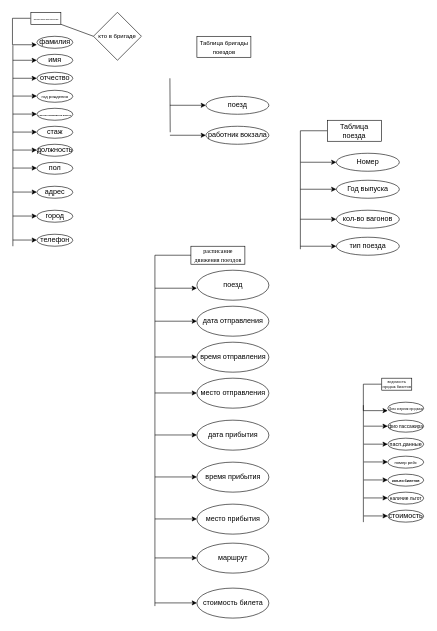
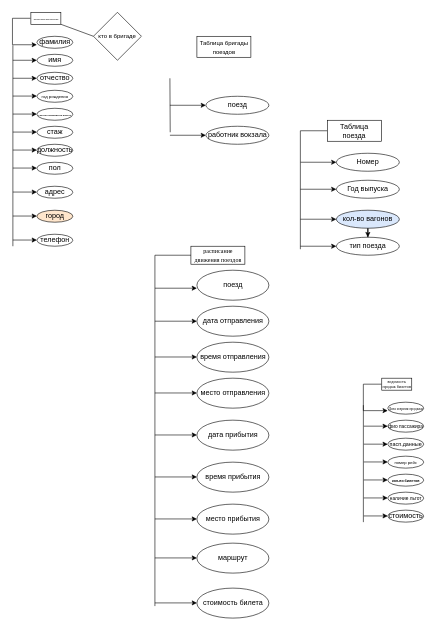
- <mxCell id="9" value="город" style="ellipse;whiteSpace=wrap;html=1;" vertex="1" parent="1"><mxGeometry x="60.69" y="350" width="60" height="20" as="geometry" /></mxCell>
+ <mxCell id="9" value="город" style="ellipse;whiteSpace=wrap;html=1;fillColor=#ffe6cc;" vertex="1" parent="1"><mxGeometry x="60.69" y="350" width="60" height="20" as="geometry" /></mxCell>
- <mxCell id="51" value="кол-во вагонов" style="ellipse;whiteSpace=wrap;html=1;" vertex="1" parent="1"><mxGeometry x="560" y="350" width="105" height="30" as="geometry" /></mxCell>
+ <mxCell id="51" value="кол-во вагонов" style="ellipse;whiteSpace=wrap;html=1;fillColor=#dae8fc;" vertex="1" parent="1"><mxGeometry x="560" y="350" width="105" height="30" as="geometry" /></mxCell>
+ <mxCell id="50" value="" style="edgeStyle=orthogonalEdgeStyle;rounded=0;orthogonalLoop=1;jettySize=auto;html=1;" edge="1" parent="1" source="51" target="52"><mxGeometry relative="1" as="geometry" /></mxCell>
